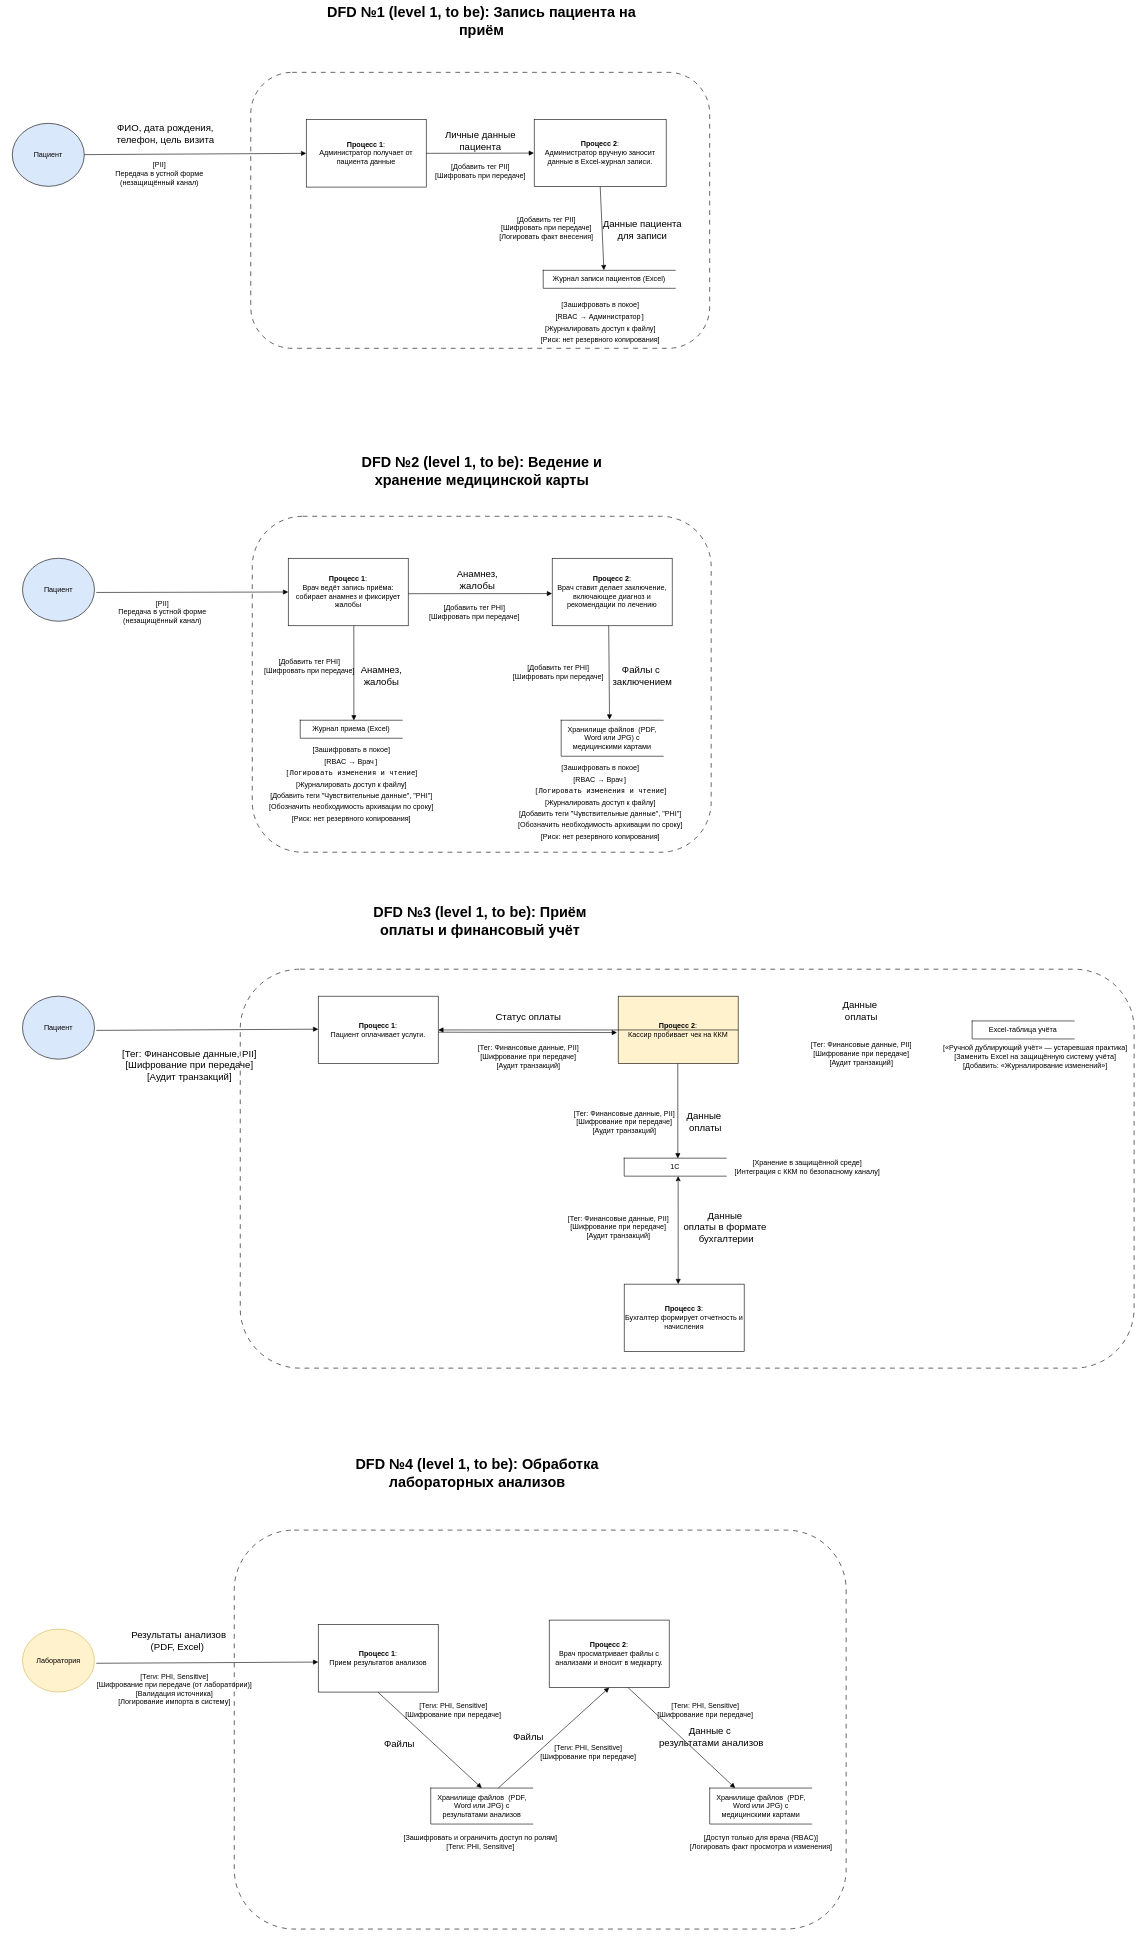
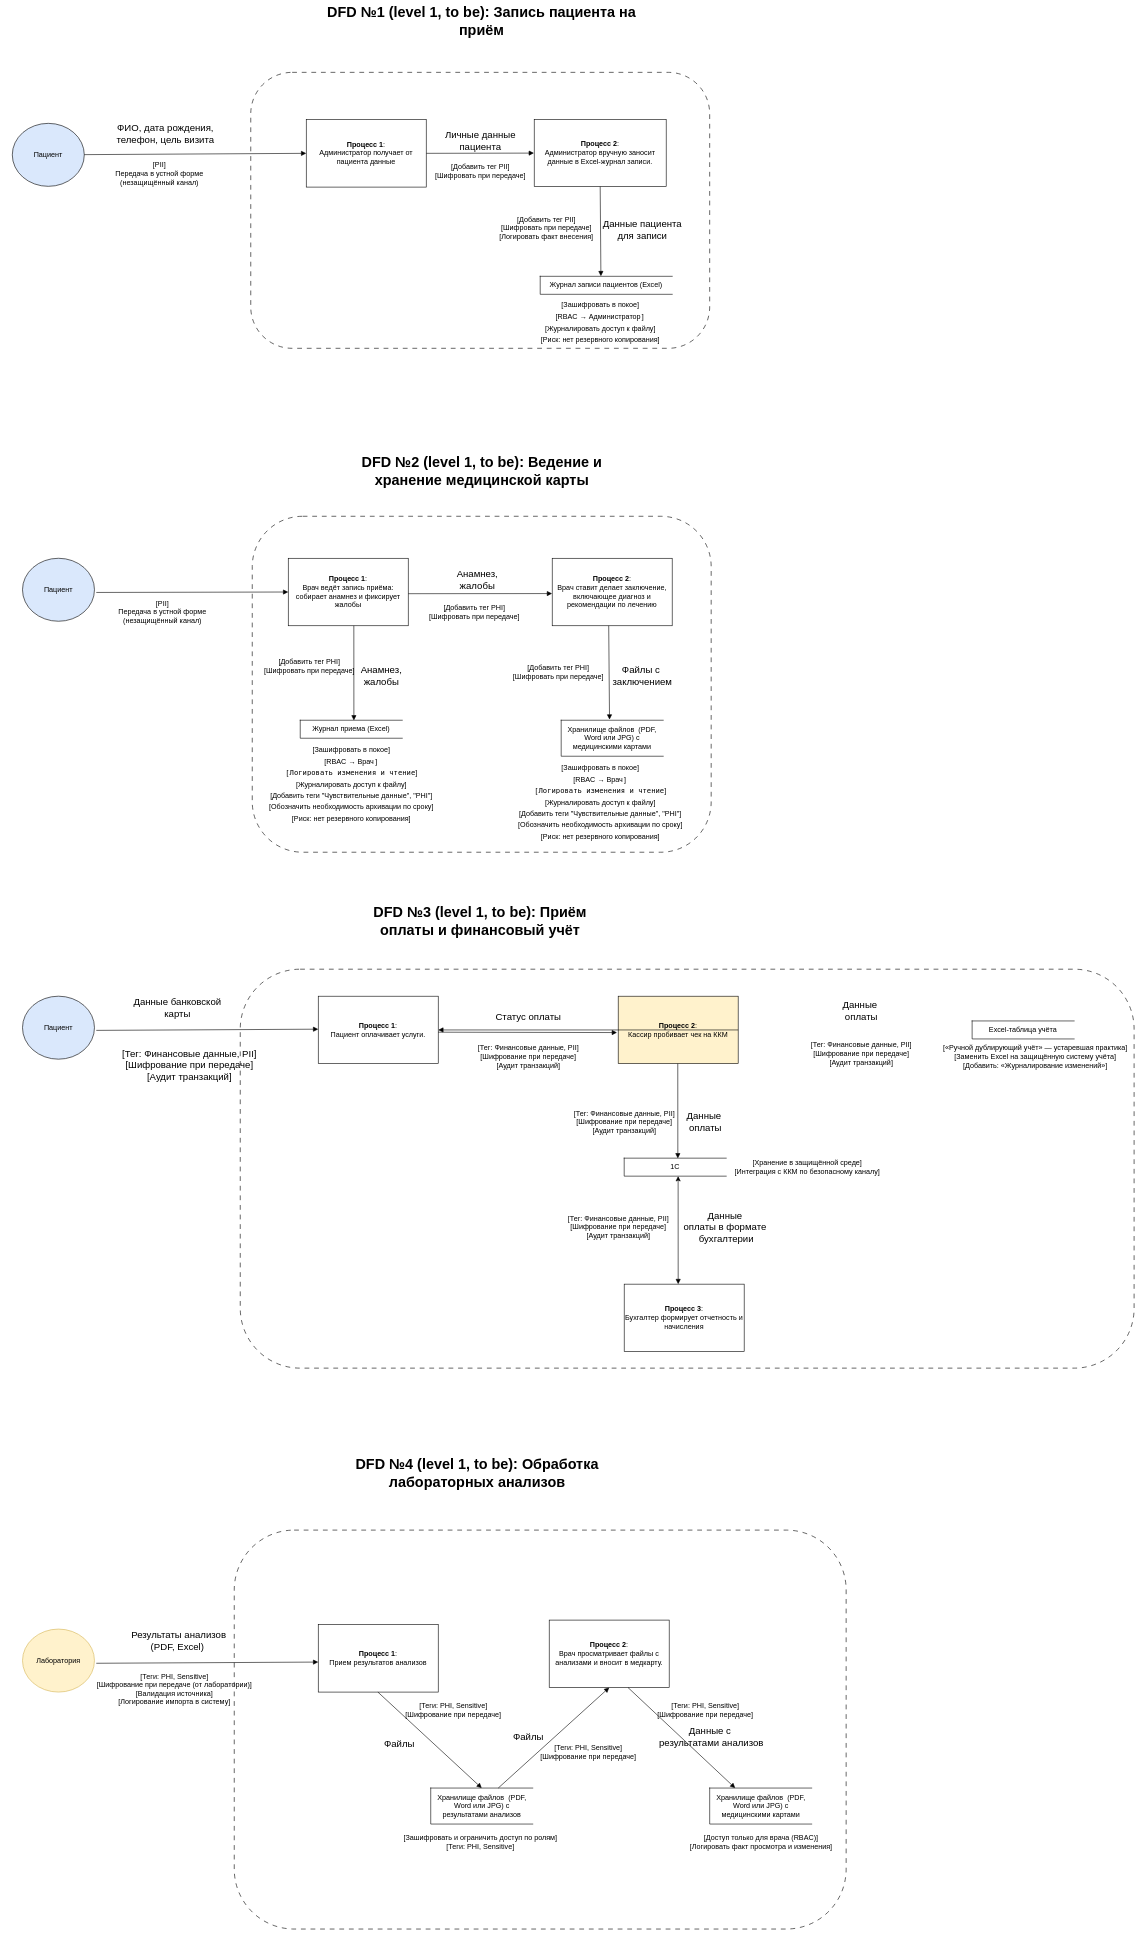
- <mxCell id="10" value="Журнал записи пациентов (Excel)" style="html=1;dashed=0;whiteSpace=wrap;shape=partialRectangle;right=0;" parent="1" vertex="1"><mxGeometry x="905" y="450" width="220" height="30" as="geometry" /></mxCell>
+ <mxCell id="10" value="Журнал записи пациентов (Excel)" style="html=1;dashed=0;whiteSpace=wrap;shape=partialRectangle;right=0;" parent="1" vertex="1"><mxGeometry x="900" y="460" width="220" height="30" as="geometry" /></mxCell>
+ <mxCell id="32" value="Данные банковской&lt;div&gt;карты&lt;/div&gt;" style="text;html=1;align=center;verticalAlign=middle;resizable=0;points=[];autosize=1;strokeColor=none;fillColor=none;fontSize=16;" parent="1" vertex="1"><mxGeometry x="210" y="1655" width="170" height="50" as="geometry" /></mxCell>
